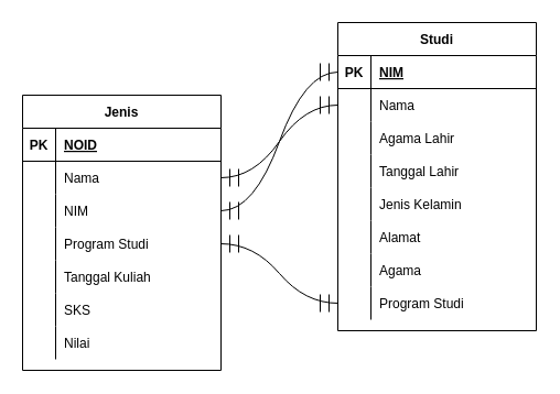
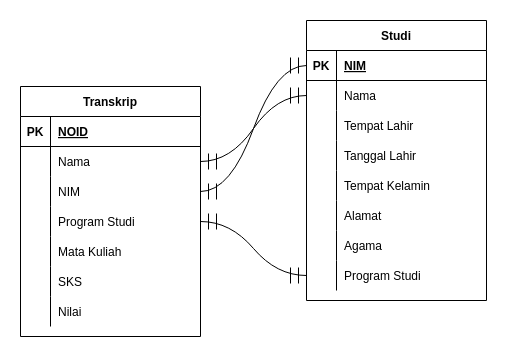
- <mxCell id="2" value="Jenis" style="shape=table;startSize=30;container=1;collapsible=1;childLayout=tableLayout;fixedRows=1;rowLines=0;fontStyle=1;align=center;resizeLast=1;hachureGap=4;" vertex="1" parent="1"><mxGeometry x="20" y="86" width="180" height="250" as="geometry" /></mxCell>
+ <mxCell id="2" value="Transkrip" style="shape=table;startSize=30;container=1;collapsible=1;childLayout=tableLayout;fixedRows=1;rowLines=0;fontStyle=1;align=center;resizeLast=1;hachureGap=4;" vertex="1" parent="1"><mxGeometry x="20" y="86" width="180" height="250" as="geometry" /></mxCell>
- <mxCell id="33" value="Agama Lahir" style="shape=partialRectangle;connectable=0;fillColor=none;top=0;left=0;bottom=0;right=0;align=left;spacingLeft=6;overflow=hidden;hachureGap=4;" vertex="1" parent="31"><mxGeometry x="30" width="150" height="30" as="geometry"><mxRectangle width="150" height="30" as="alternateBounds" /></mxGeometry></mxCell>
+ <mxCell id="33" value="Tempat Lahir" style="shape=partialRectangle;connectable=0;fillColor=none;top=0;left=0;bottom=0;right=0;align=left;spacingLeft=6;overflow=hidden;hachureGap=4;" vertex="1" parent="31"><mxGeometry x="30" width="150" height="30" as="geometry"><mxRectangle width="150" height="30" as="alternateBounds" /></mxGeometry></mxCell>
- <mxCell id="39" value="Jenis Kelamin" style="shape=partialRectangle;connectable=0;fillColor=none;top=0;left=0;bottom=0;right=0;align=left;spacingLeft=6;overflow=hidden;hachureGap=4;" vertex="1" parent="37"><mxGeometry x="30" width="150" height="30" as="geometry"><mxRectangle width="150" height="30" as="alternateBounds" /></mxGeometry></mxCell>
+ <mxCell id="39" value="Tempat Kelamin" style="shape=partialRectangle;connectable=0;fillColor=none;top=0;left=0;bottom=0;right=0;align=left;spacingLeft=6;overflow=hidden;hachureGap=4;" vertex="1" parent="37"><mxGeometry x="30" width="150" height="30" as="geometry"><mxRectangle width="150" height="30" as="alternateBounds" /></mxGeometry></mxCell>
- <mxCell id="17" value="Tanggal Kuliah" style="shape=partialRectangle;connectable=0;fillColor=none;top=0;left=0;bottom=0;right=0;align=left;spacingLeft=6;overflow=hidden;hachureGap=4;" vertex="1" parent="15"><mxGeometry x="30" width="150" height="30" as="geometry"><mxRectangle width="150" height="30" as="alternateBounds" /></mxGeometry></mxCell>
+ <mxCell id="17" value="Mata Kuliah" style="shape=partialRectangle;connectable=0;fillColor=none;top=0;left=0;bottom=0;right=0;align=left;spacingLeft=6;overflow=hidden;hachureGap=4;" vertex="1" parent="15"><mxGeometry x="30" width="150" height="30" as="geometry"><mxRectangle width="150" height="30" as="alternateBounds" /></mxGeometry></mxCell>
